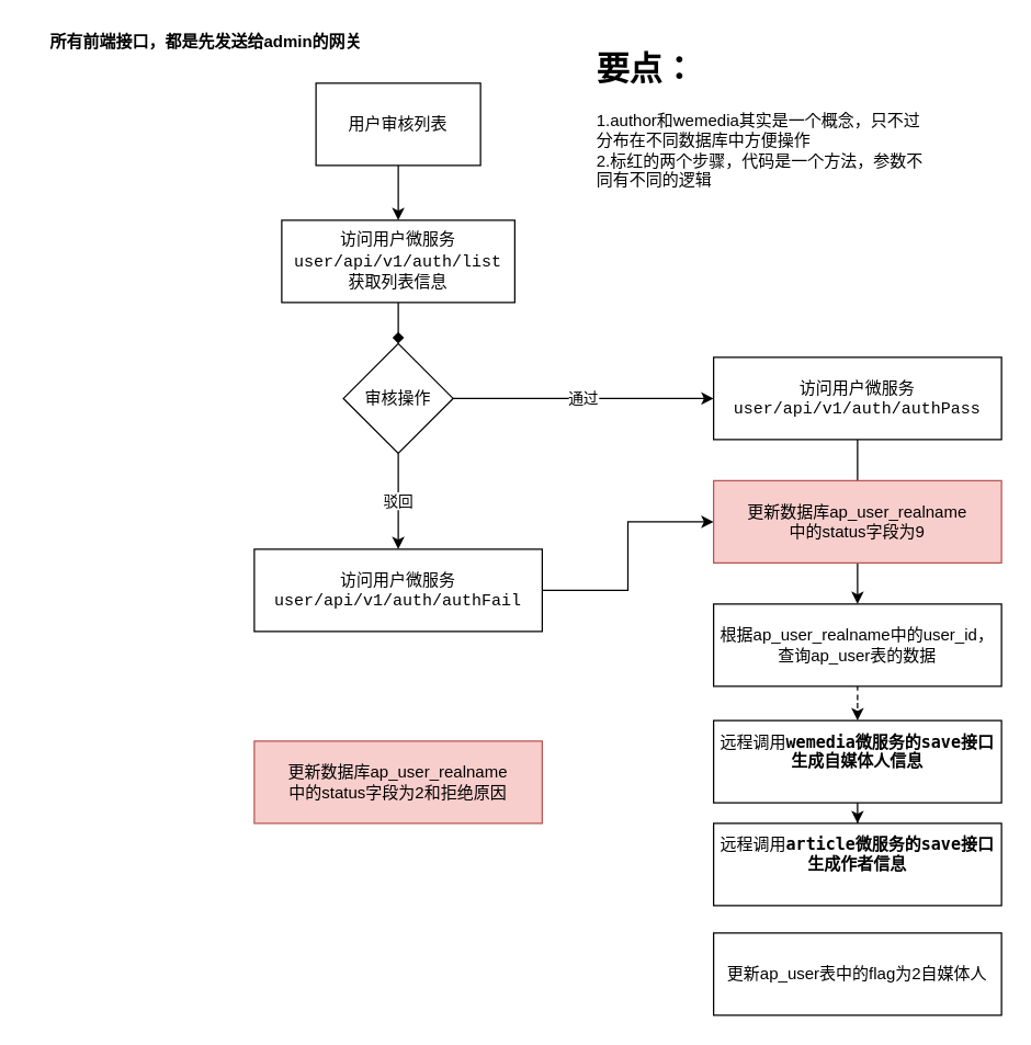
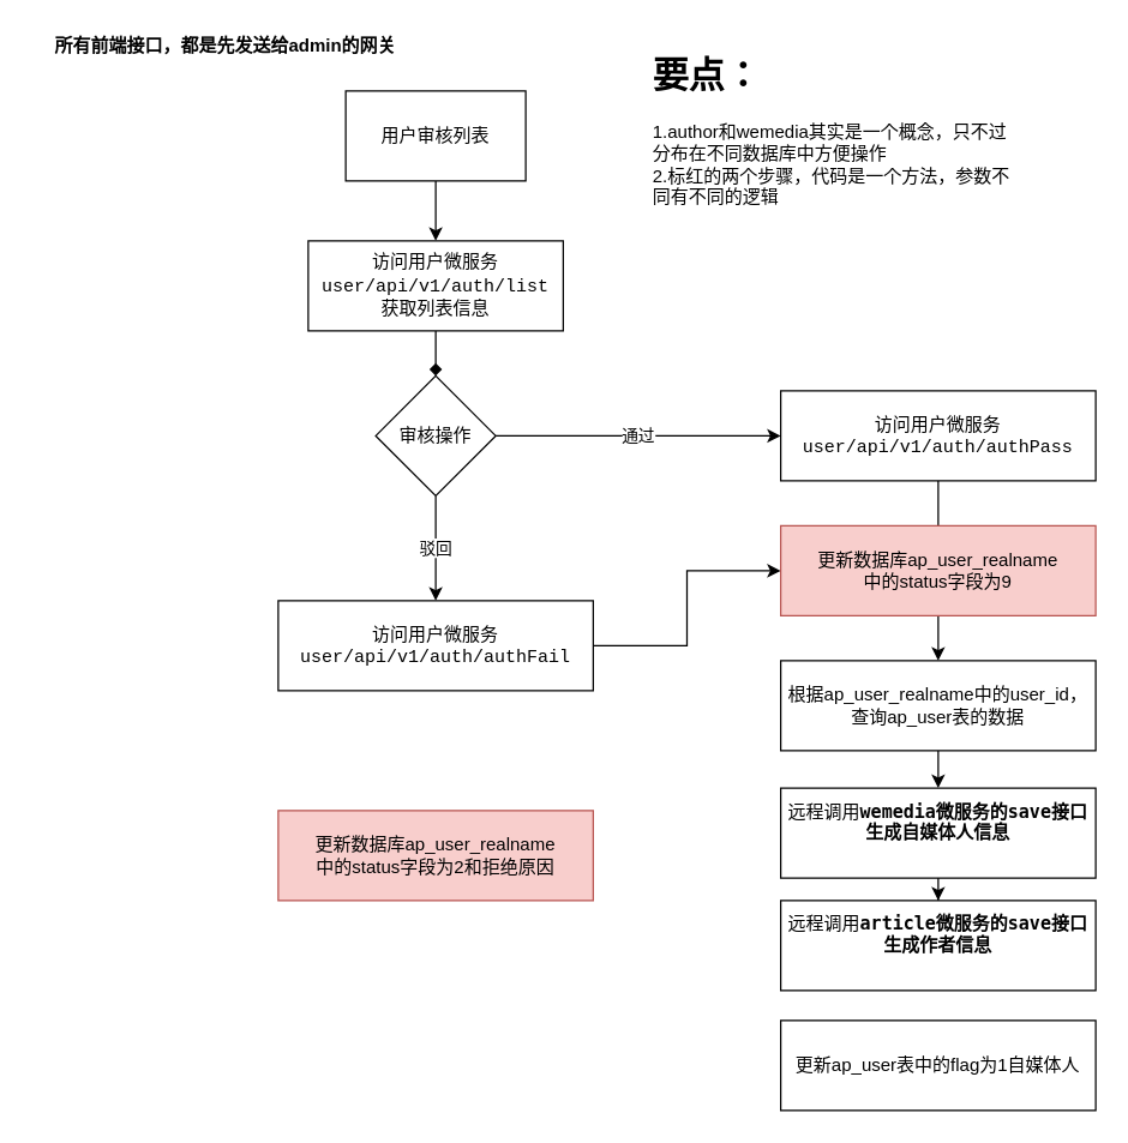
- <mxCell id="16" value="" style="edgeStyle=orthogonalEdgeStyle;rounded=0;orthogonalLoop=1;jettySize=auto;html=1;dashed=1;" edge="1" parent="1" source="17" target="19"><mxGeometry relative="1" as="geometry" /></mxCell>
+ <mxCell id="16" value="" style="edgeStyle=orthogonalEdgeStyle;rounded=0;orthogonalLoop=1;jettySize=auto;html=1;" edge="1" parent="1" source="17" target="19"><mxGeometry relative="1" as="geometry" /></mxCell>
- <mxCell id="21" value="更新ap_user表中的flag为2自媒体人&lt;br&gt;" style="whiteSpace=wrap;html=1;" vertex="1" parent="1"><mxGeometry x="520" y="680" width="210" height="60" as="geometry" /></mxCell>
+ <mxCell id="21" value="更新ap_user表中的flag为1自媒体人&lt;br&gt;" style="whiteSpace=wrap;html=1;" vertex="1" parent="1"><mxGeometry x="520" y="680" width="210" height="60" as="geometry" /></mxCell>
